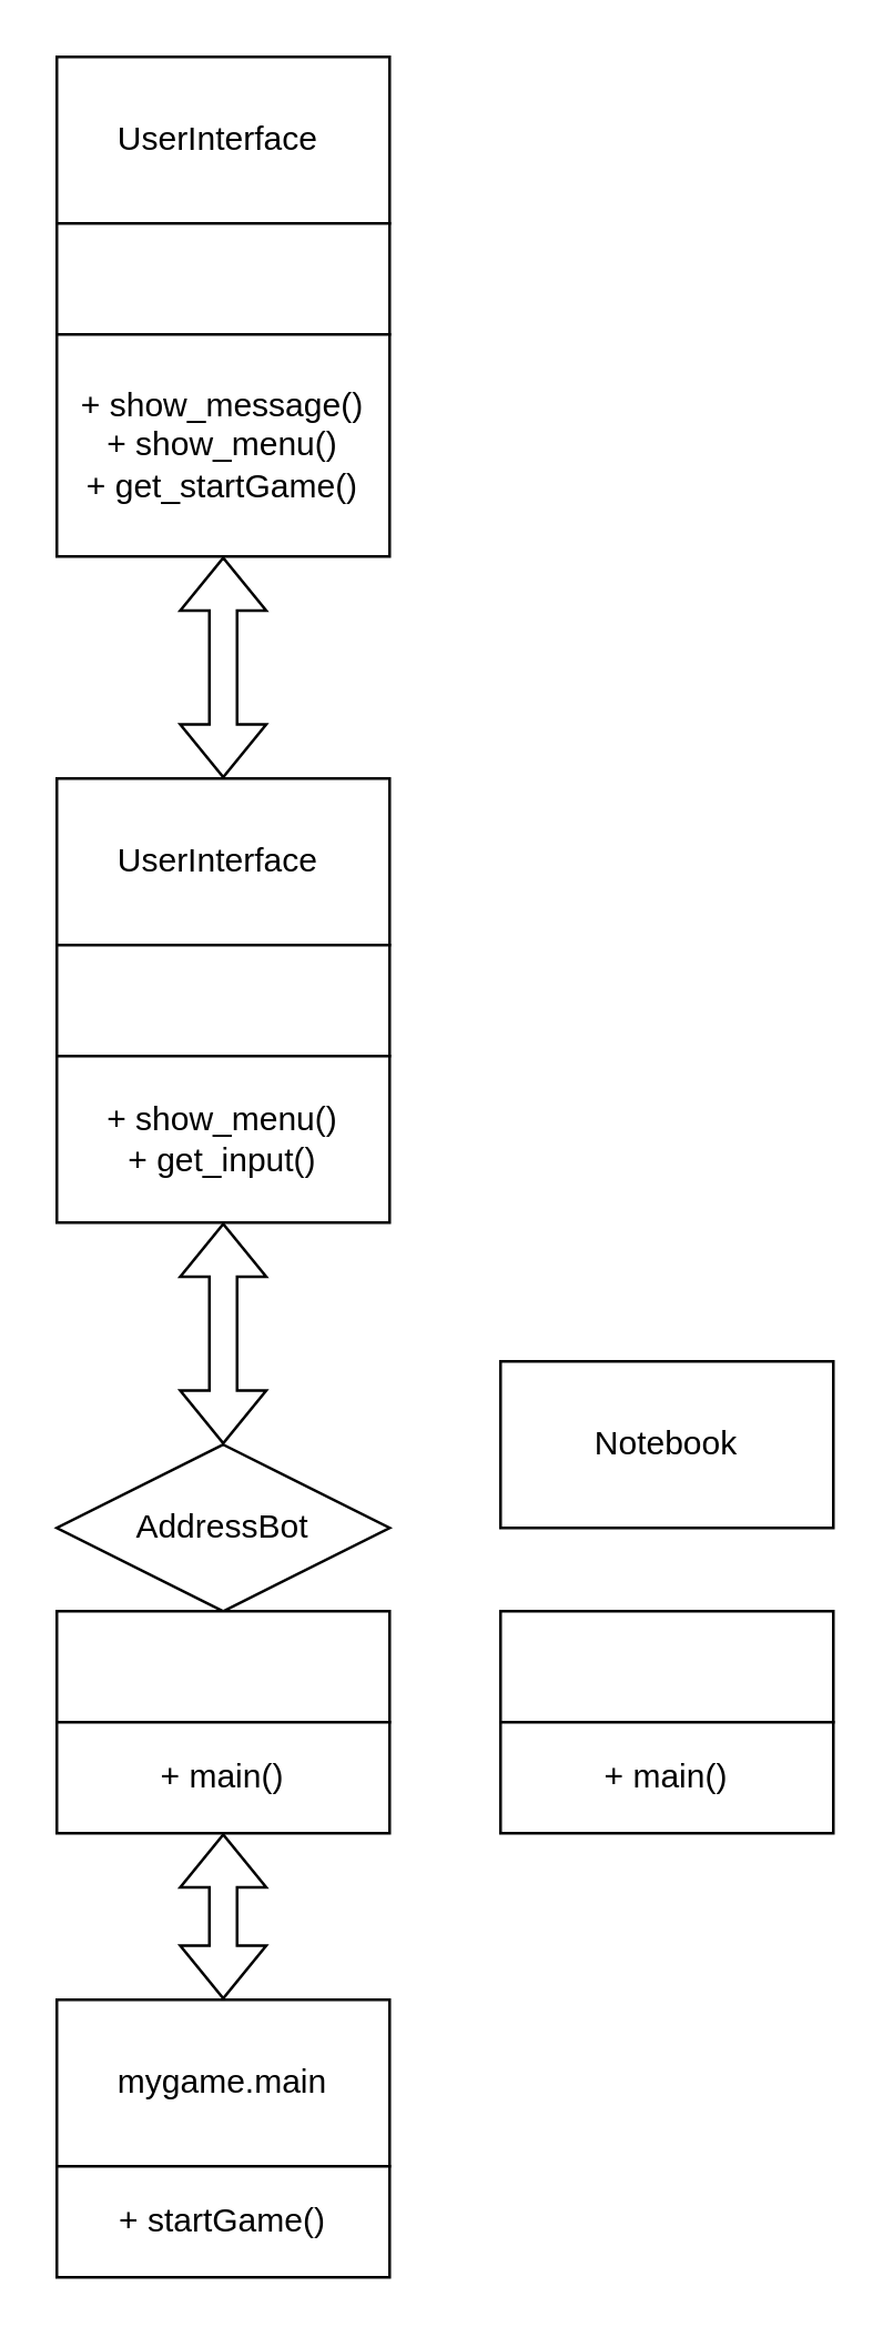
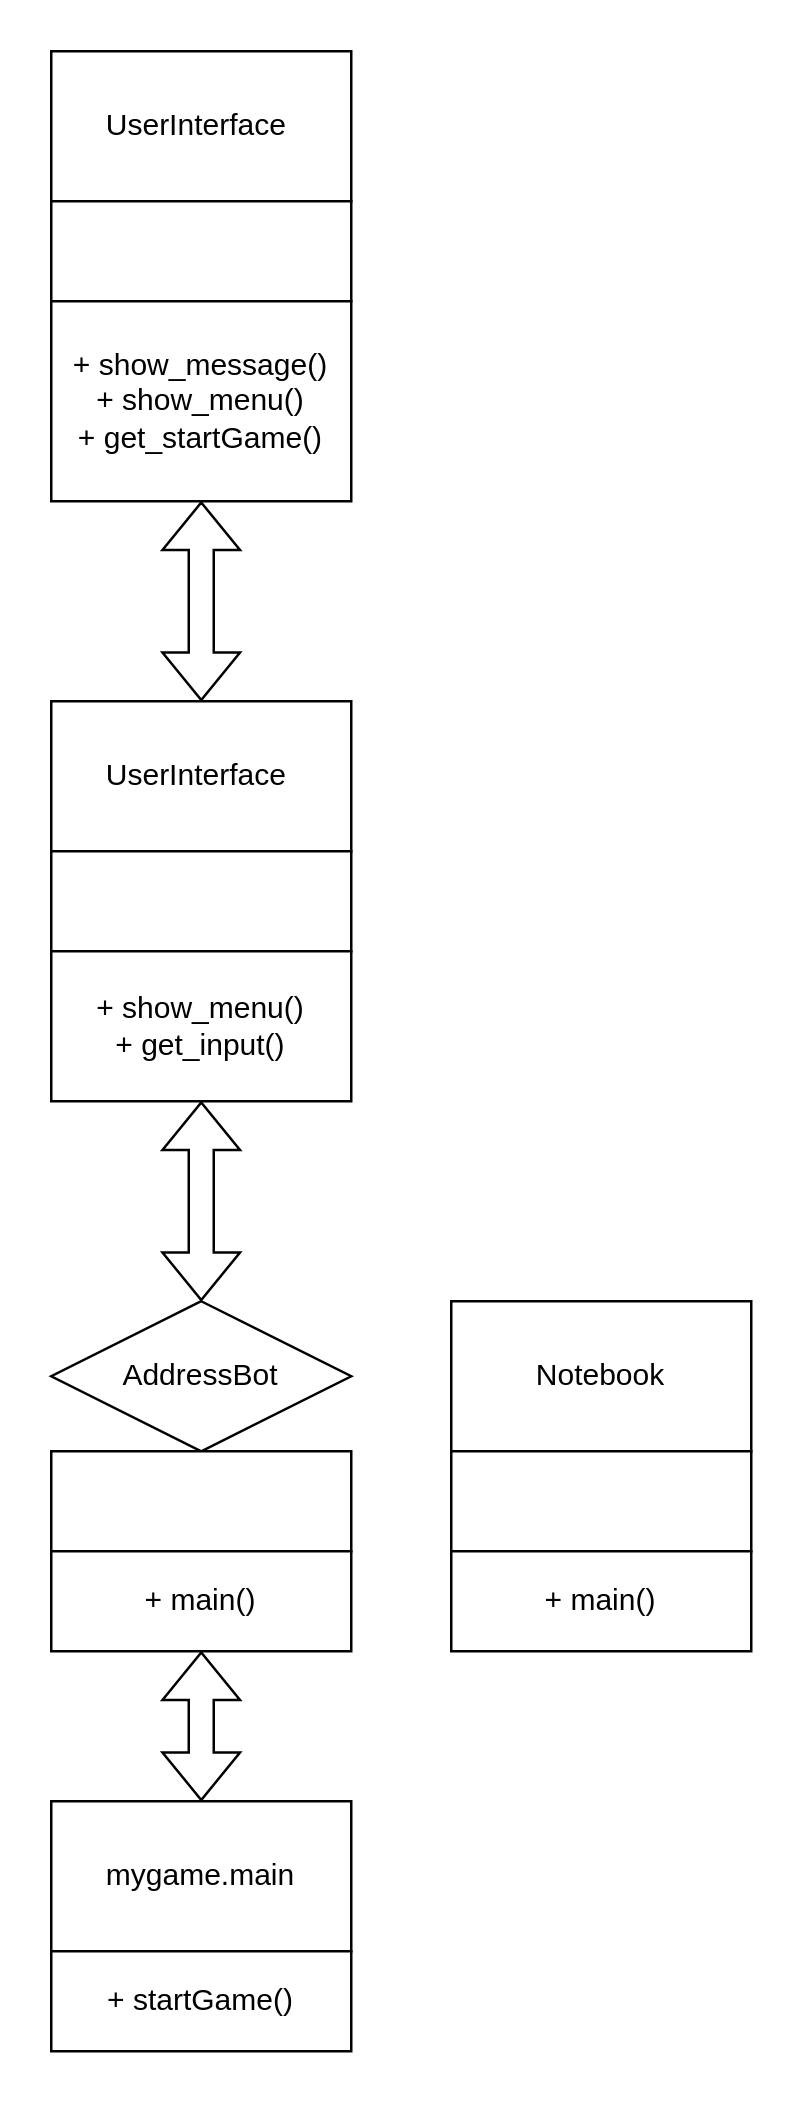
- <mxCell id="12" value="Notebook" style="rounded=0;whiteSpace=wrap;html=1;" vertex="1" parent="1"><mxGeometry x="180" y="490" width="120" height="60" as="geometry" /></mxCell>
+ <mxCell id="12" value="Notebook" style="rounded=0;whiteSpace=wrap;html=1;" vertex="1" parent="1"><mxGeometry x="180" y="520" width="120" height="60" as="geometry" /></mxCell>
